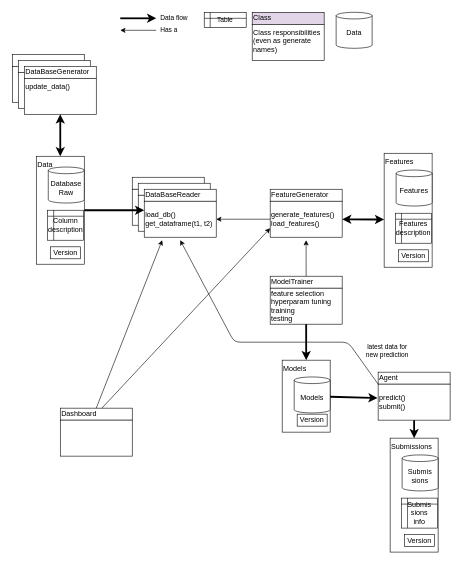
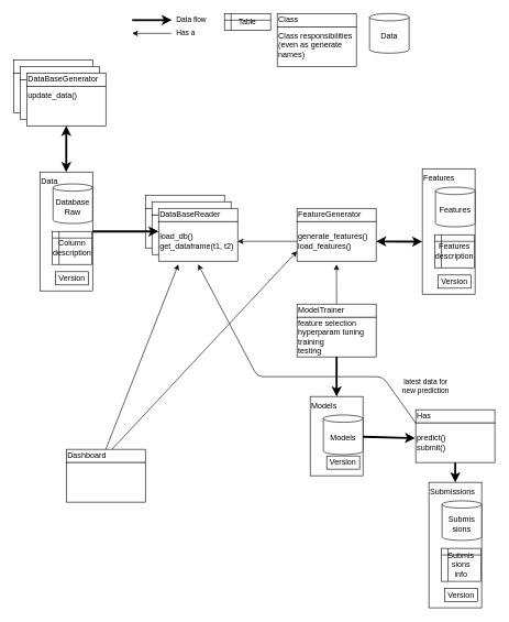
- <mxCell id="58" value="Class" style="rounded=0;whiteSpace=wrap;html=1;align=left;fillColor=#e1d5e7;" parent="57" vertex="1"><mxGeometry width="120" height="20" as="geometry" /></mxCell>
+ <mxCell id="58" value="Class" style="rounded=0;whiteSpace=wrap;html=1;align=left;" parent="57" vertex="1"><mxGeometry width="120" height="20" as="geometry" /></mxCell>
- <mxCell id="52" value="Agent" style="rounded=0;whiteSpace=wrap;html=1;align=left;" parent="1" vertex="1"><mxGeometry x="630" y="620" width="120" height="20" as="geometry" /></mxCell>
+ <mxCell id="52" value="Has" style="rounded=0;whiteSpace=wrap;html=1;align=left;" parent="1" vertex="1"><mxGeometry x="630" y="620" width="120" height="20" as="geometry" /></mxCell>
